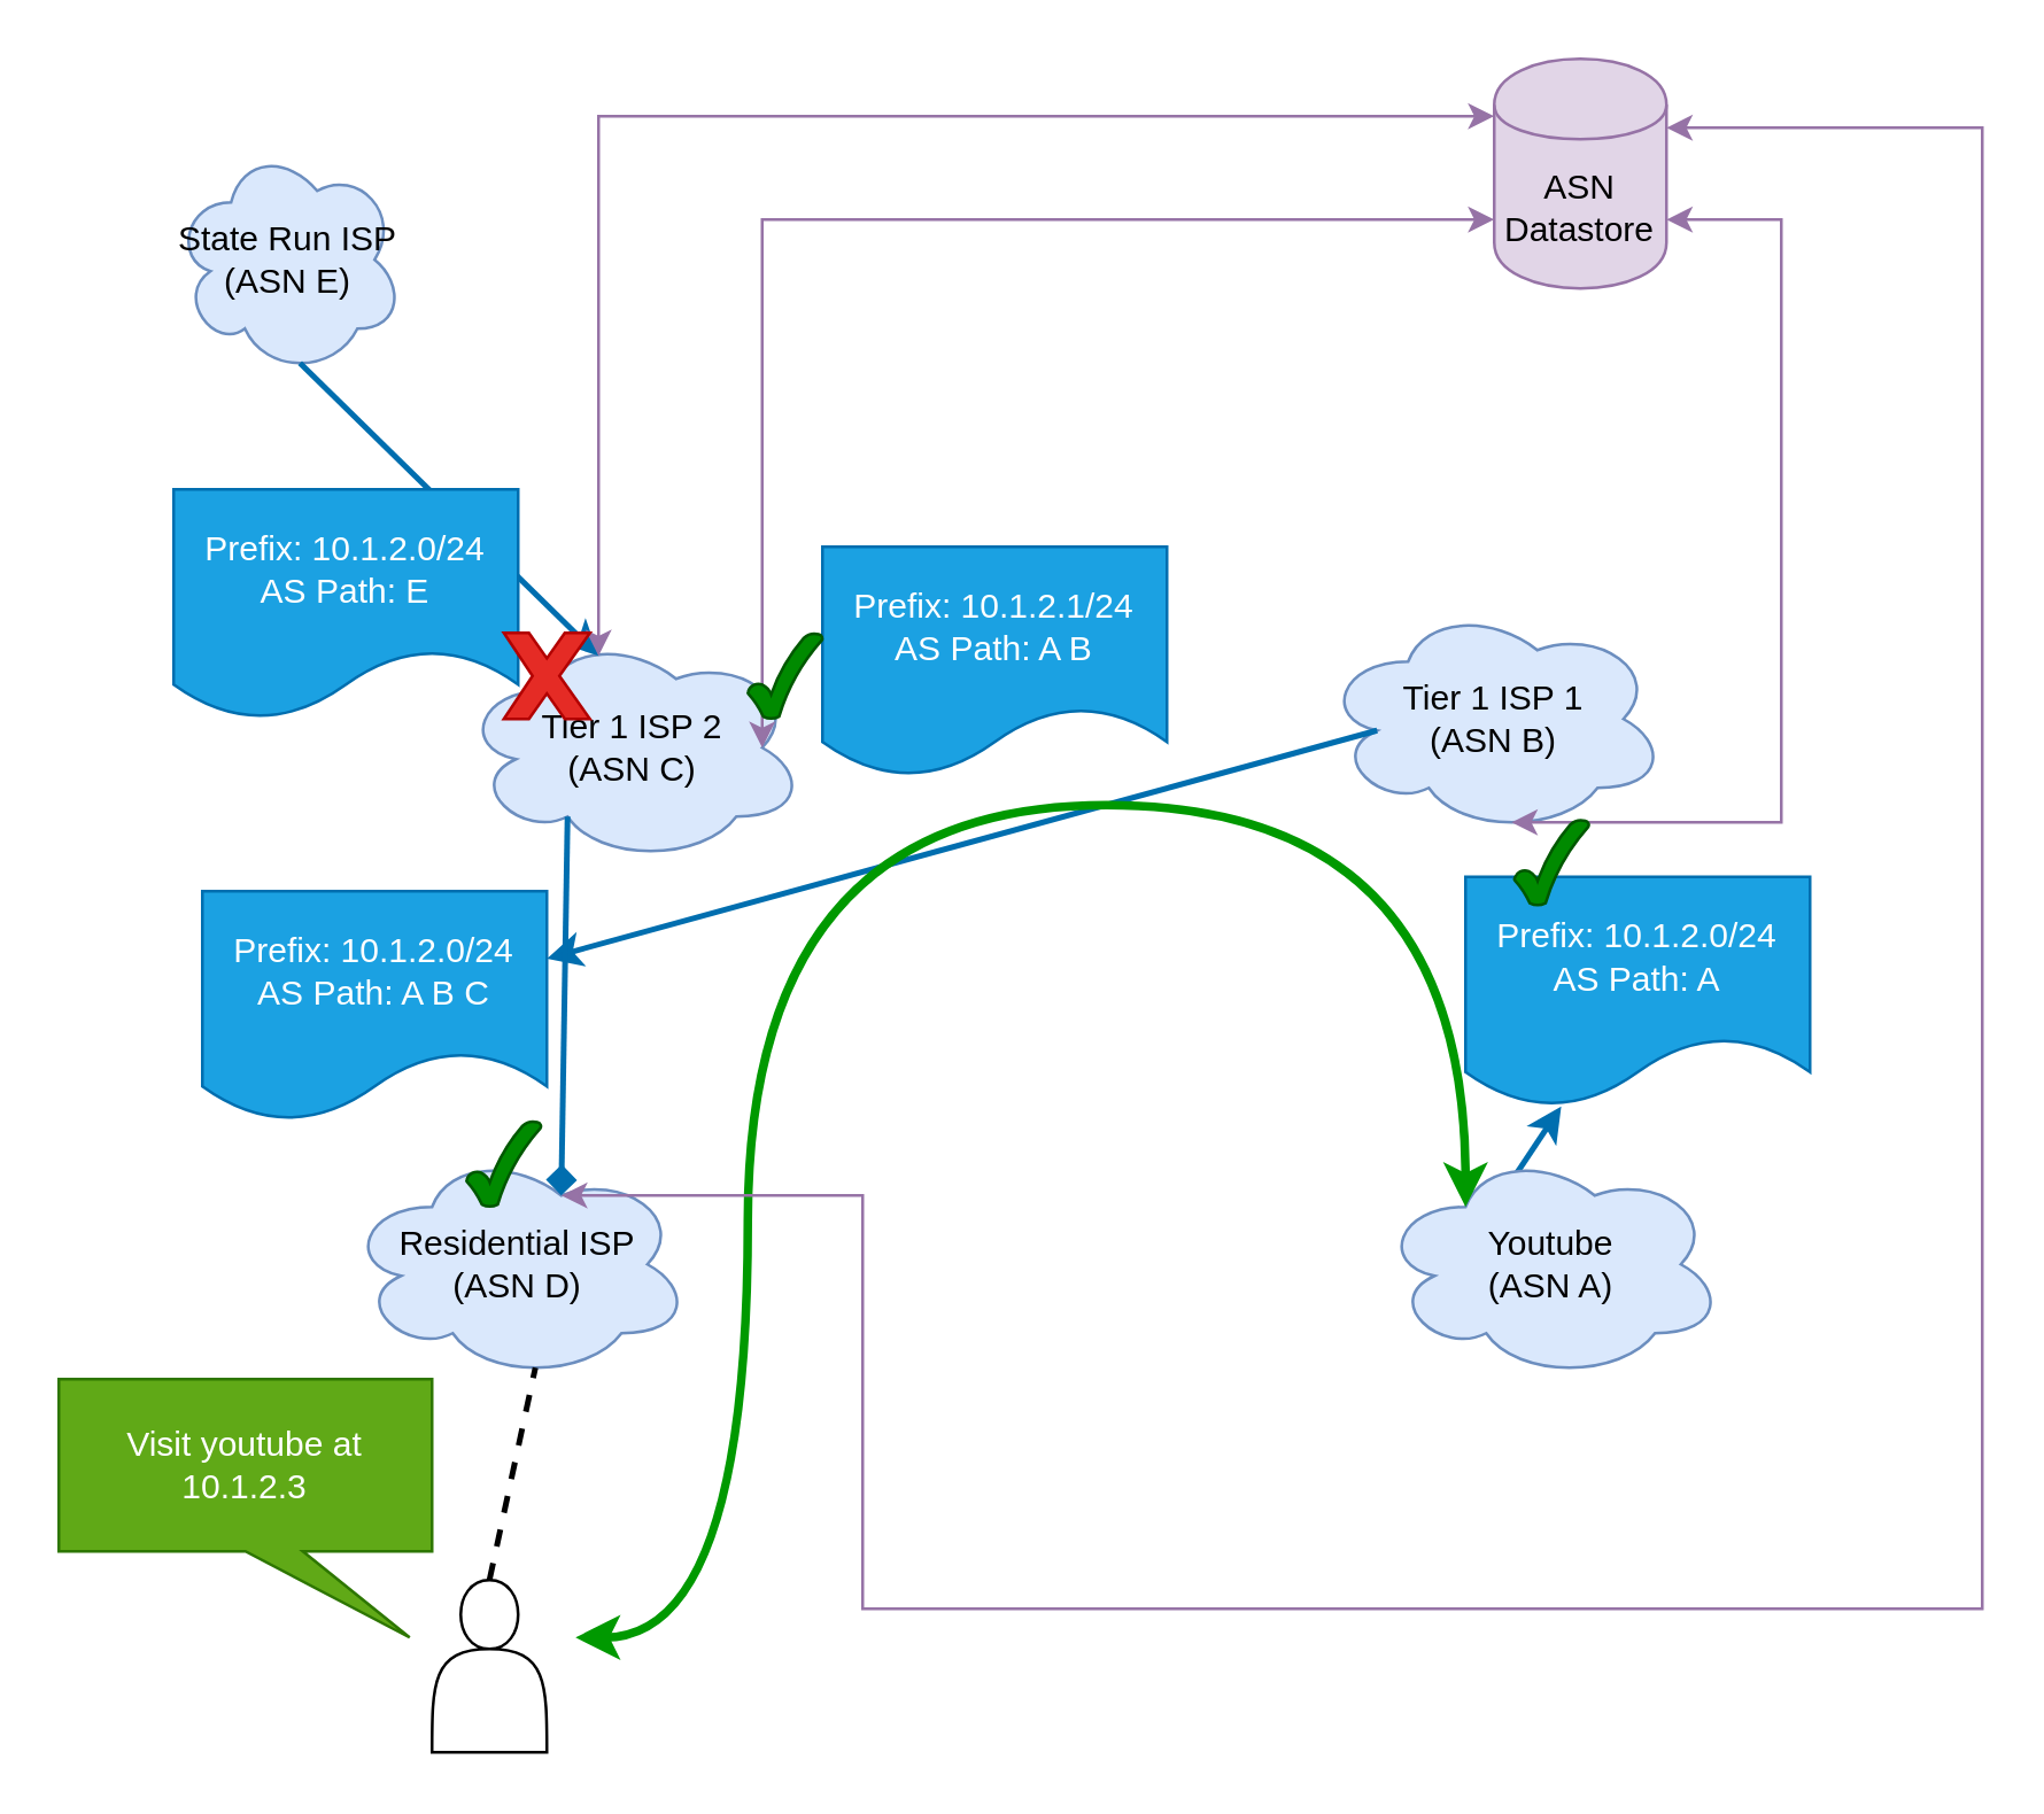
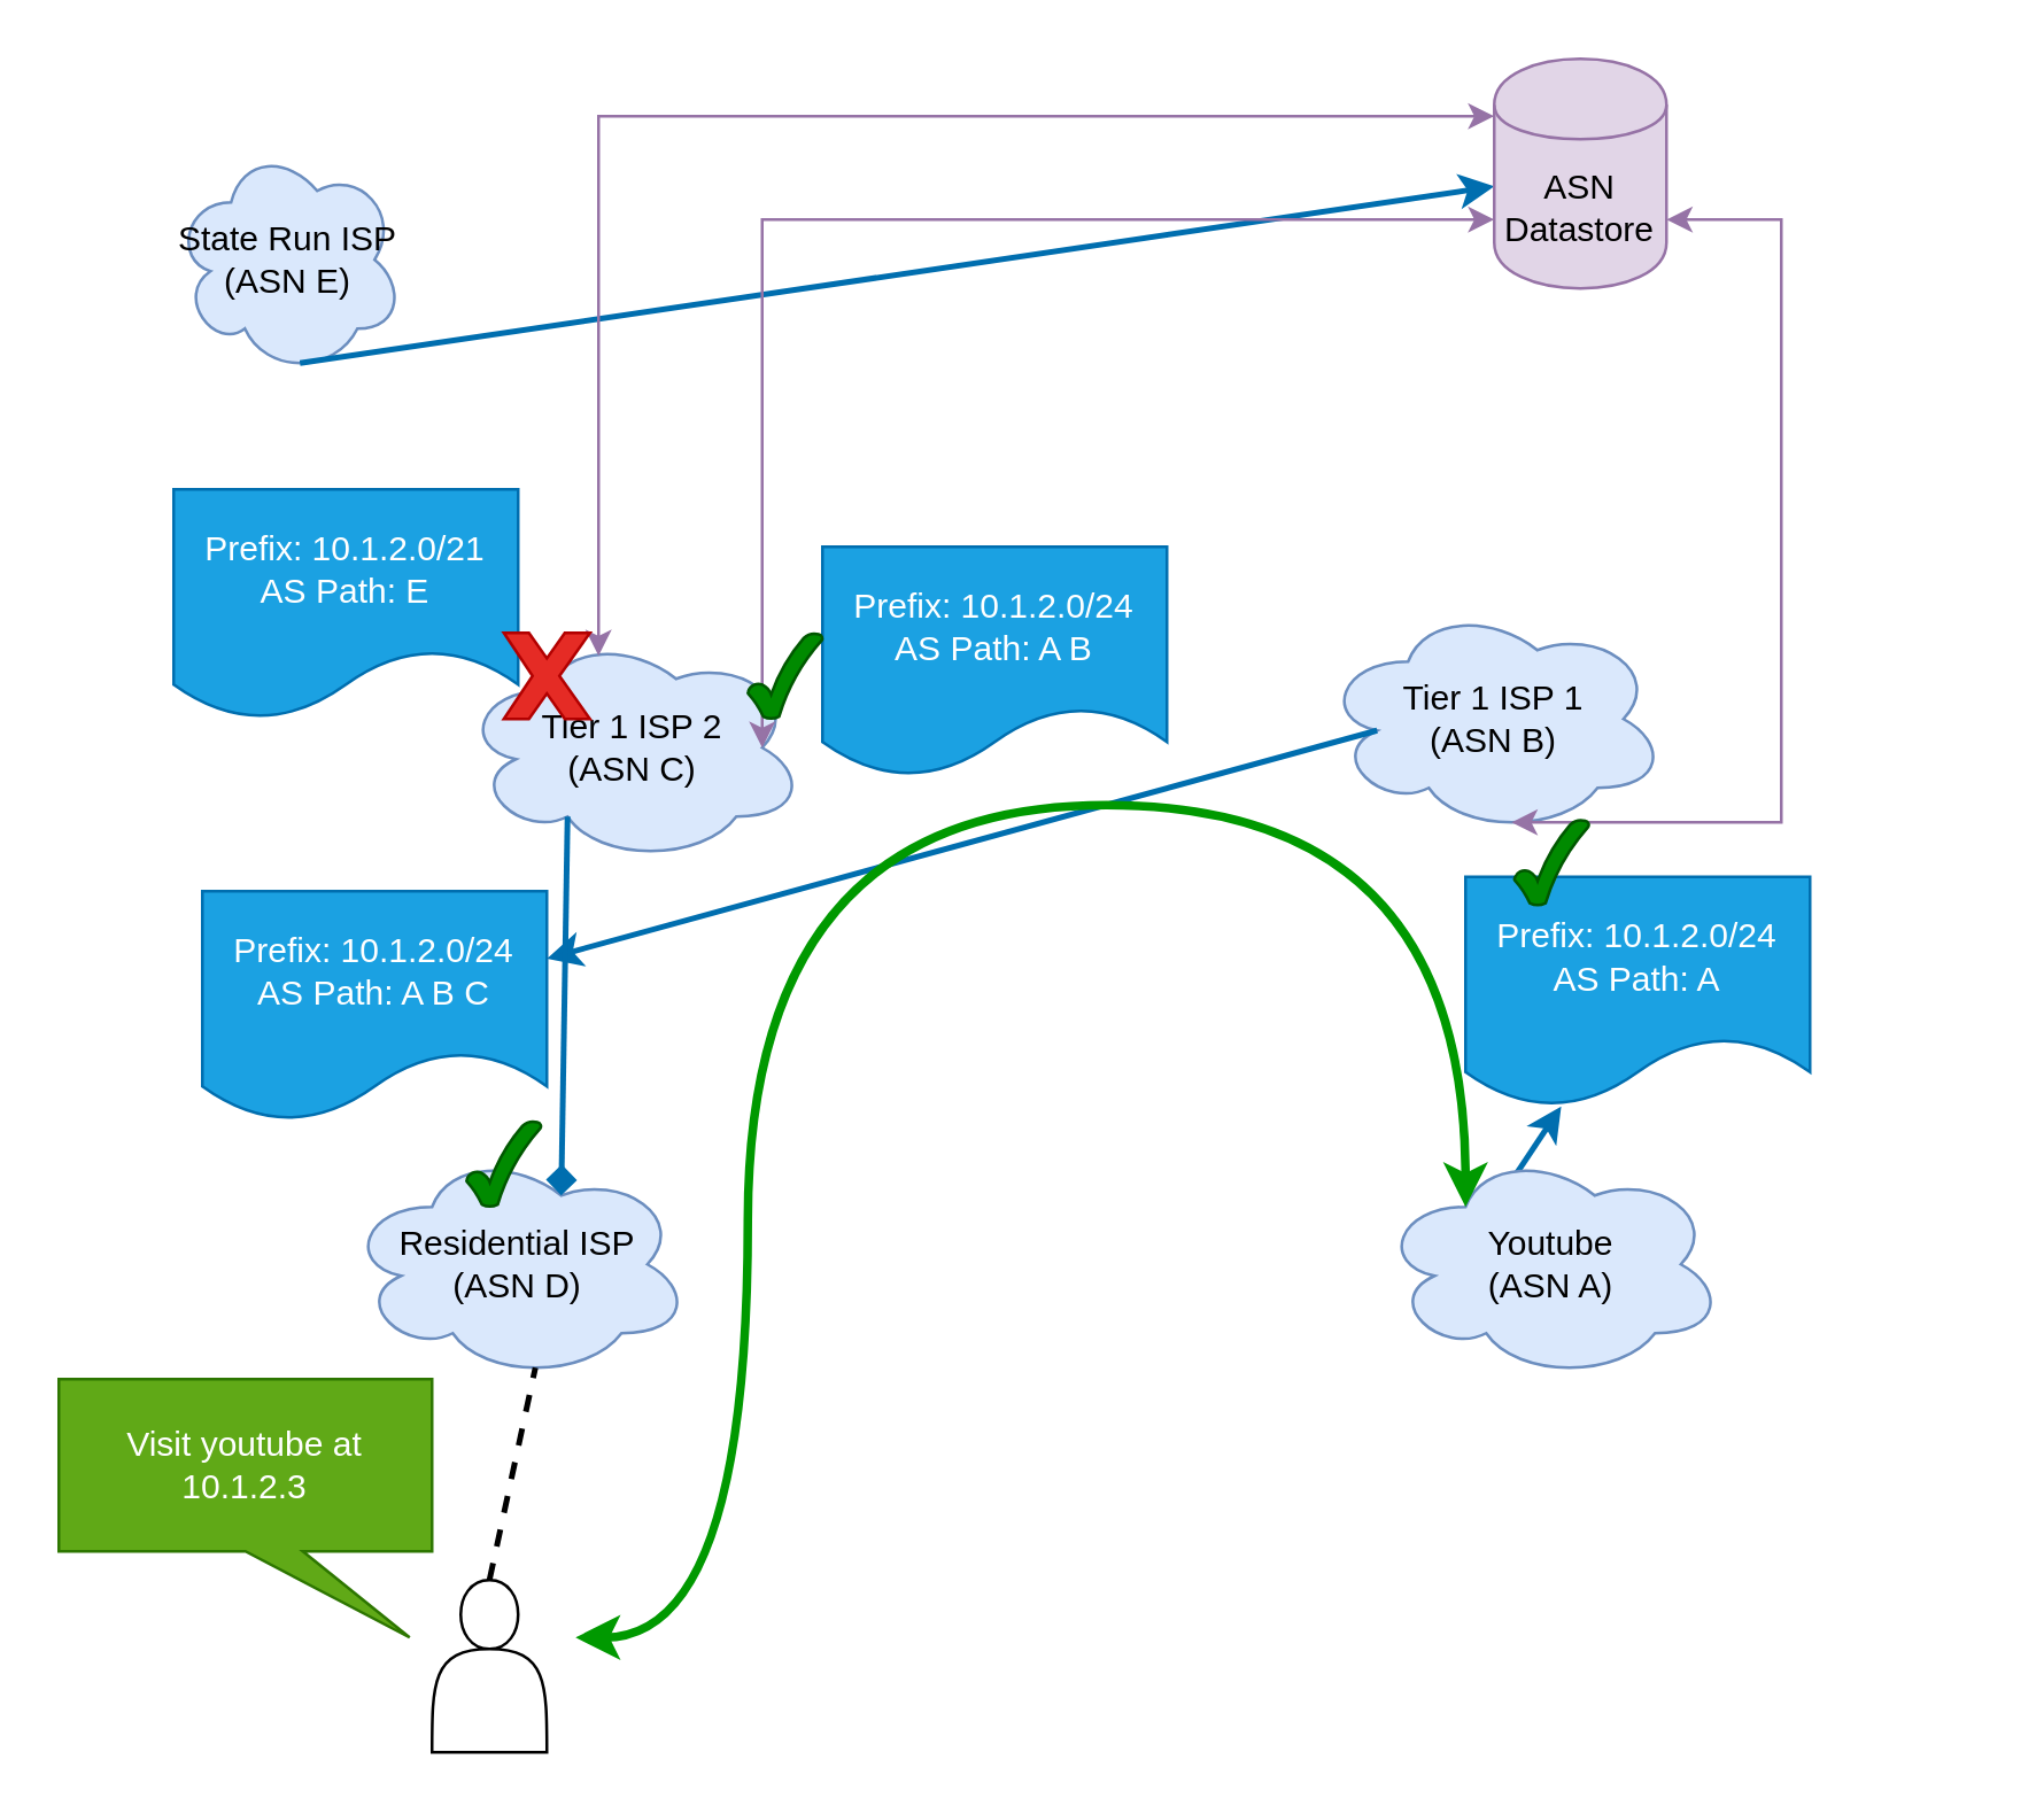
- <mxCell id="17" style="rounded=0;orthogonalLoop=1;jettySize=auto;html=1;exitX=0.55;exitY=0.95;exitDx=0;exitDy=0;exitPerimeter=0;entryX=0.4;entryY=0.1;entryDx=0;entryDy=0;entryPerimeter=0;strokeWidth=2;fillColor=#1ba1e2;strokeColor=#006EAF;" parent="1" source="16" target="5" edge="1"><mxGeometry relative="1" as="geometry"><mxPoint x="62" y="250" as="sourcePoint" /><mxPoint x="60" y="128" as="targetPoint" /></mxGeometry></mxCell>
+ <mxCell id="17" style="rounded=0;orthogonalLoop=1;jettySize=auto;html=1;exitX=0.55;exitY=0.95;exitDx=0;exitDy=0;exitPerimeter=0;strokeWidth=2;fillColor=#1ba1e2;strokeColor=#006EAF;" parent="1" source="16" target="19" edge="1"><mxGeometry relative="1" as="geometry"><mxPoint x="62" y="250" as="sourcePoint" /><mxPoint x="60" y="128" as="targetPoint" /></mxGeometry></mxCell>
- <mxCell id="18" value="Prefix: 10.1.2.0/24&lt;br&gt;AS Path: E" style="shape=document;whiteSpace=wrap;html=1;boundedLbl=1;fillColor=#1ba1e2;strokeColor=#006EAF;fontColor=#ffffff;" parent="1" vertex="1"><mxGeometry x="60" y="170" width="120" height="80" as="geometry" /></mxCell>
+ <mxCell id="18" value="Prefix: 10.1.2.0/21&lt;br&gt;AS Path: E" style="shape=document;whiteSpace=wrap;html=1;boundedLbl=1;fillColor=#1ba1e2;strokeColor=#006EAF;fontColor=#ffffff;" parent="1" vertex="1"><mxGeometry x="60" y="170" width="120" height="80" as="geometry" /></mxCell>
- <mxCell id="11" value="Prefix: 10.1.2.1/24&lt;br&gt;AS Path: A B" style="shape=document;whiteSpace=wrap;html=1;boundedLbl=1;fillColor=#1ba1e2;strokeColor=#006EAF;fontColor=#ffffff;" parent="1" vertex="1"><mxGeometry x="286" y="190" width="120" height="80" as="geometry" /></mxCell>
+ <mxCell id="11" value="Prefix: 10.1.2.0/24&lt;br&gt;AS Path: A B" style="shape=document;whiteSpace=wrap;html=1;boundedLbl=1;fillColor=#1ba1e2;strokeColor=#006EAF;fontColor=#ffffff;" parent="1" vertex="1"><mxGeometry x="286" y="190" width="120" height="80" as="geometry" /></mxCell>
- <mxCell id="22" style="edgeStyle=orthogonalEdgeStyle;rounded=0;orthogonalLoop=1;jettySize=auto;html=1;exitX=0.625;exitY=0.2;exitDx=0;exitDy=0;exitPerimeter=0;entryX=1;entryY=0.3;entryDx=0;entryDy=0;fillColor=#e1d5e7;strokeColor=#9673a6;startArrow=classic;startFill=1;" edge="1" parent="1" source="6" target="19"><mxGeometry relative="1" as="geometry"><mxPoint x="275" y="270" as="sourcePoint" /><mxPoint x="560" y="110" as="targetPoint" /><Array as="points"><mxPoint x="300" y="416" /><mxPoint x="300" y="560" /><mxPoint x="690" y="560" /><mxPoint x="690" y="44" /></Array></mxGeometry></mxCell>
